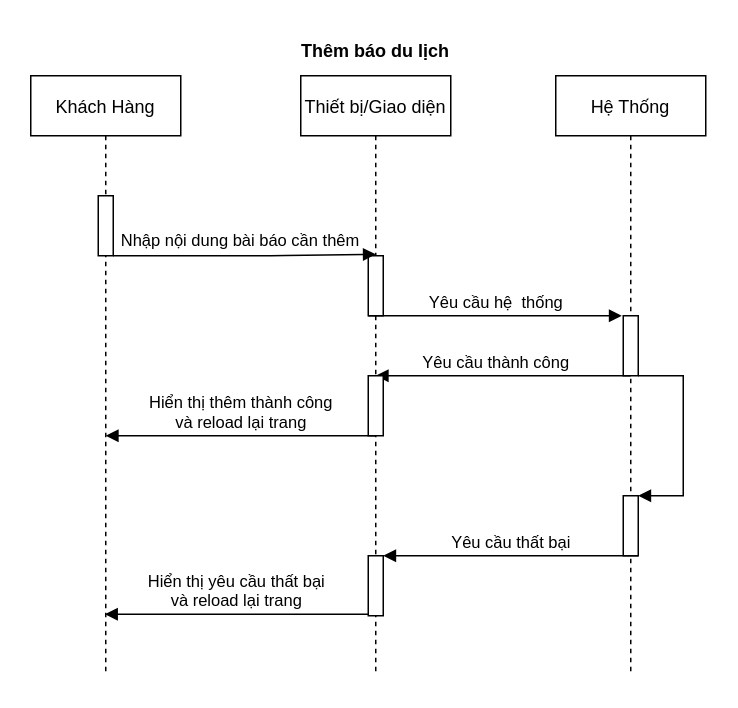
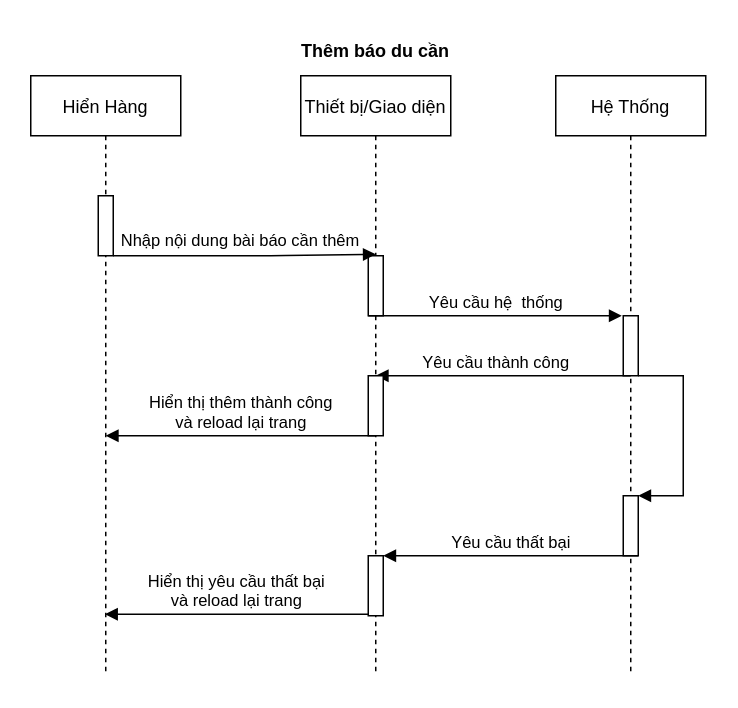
- <mxCell id="18" value="Thêm báo du lịch" style="text;align=center;fontStyle=1;verticalAlign=middle;spacingLeft=3;spacingRight=3;strokeColor=none;rotatable=0;points=[[0,0.5],[1,0.5]];portConstraint=eastwest;" vertex="1" parent="1"><mxGeometry x="210" y="20" width="80" height="26" as="geometry" /></mxCell>
+ <mxCell id="18" value="Thêm báo du cần" style="text;align=center;fontStyle=1;verticalAlign=middle;spacingLeft=3;spacingRight=3;strokeColor=none;rotatable=0;points=[[0,0.5],[1,0.5]];portConstraint=eastwest;" vertex="1" parent="1"><mxGeometry x="210" y="20" width="80" height="26" as="geometry" /></mxCell>
- <mxCell id="2" value="Khách Hàng" style="shape=umlLifeline;perimeter=lifelinePerimeter;container=1;collapsible=0;recursiveResize=0;rounded=0;shadow=0;strokeWidth=1;" vertex="1" parent="1"><mxGeometry x="20" y="50" width="100" height="400" as="geometry" /></mxCell>
+ <mxCell id="2" value="Hiển Hàng" style="shape=umlLifeline;perimeter=lifelinePerimeter;container=1;collapsible=0;recursiveResize=0;rounded=0;shadow=0;strokeWidth=1;" vertex="1" parent="1"><mxGeometry x="20" y="50" width="100" height="400" as="geometry" /></mxCell>
